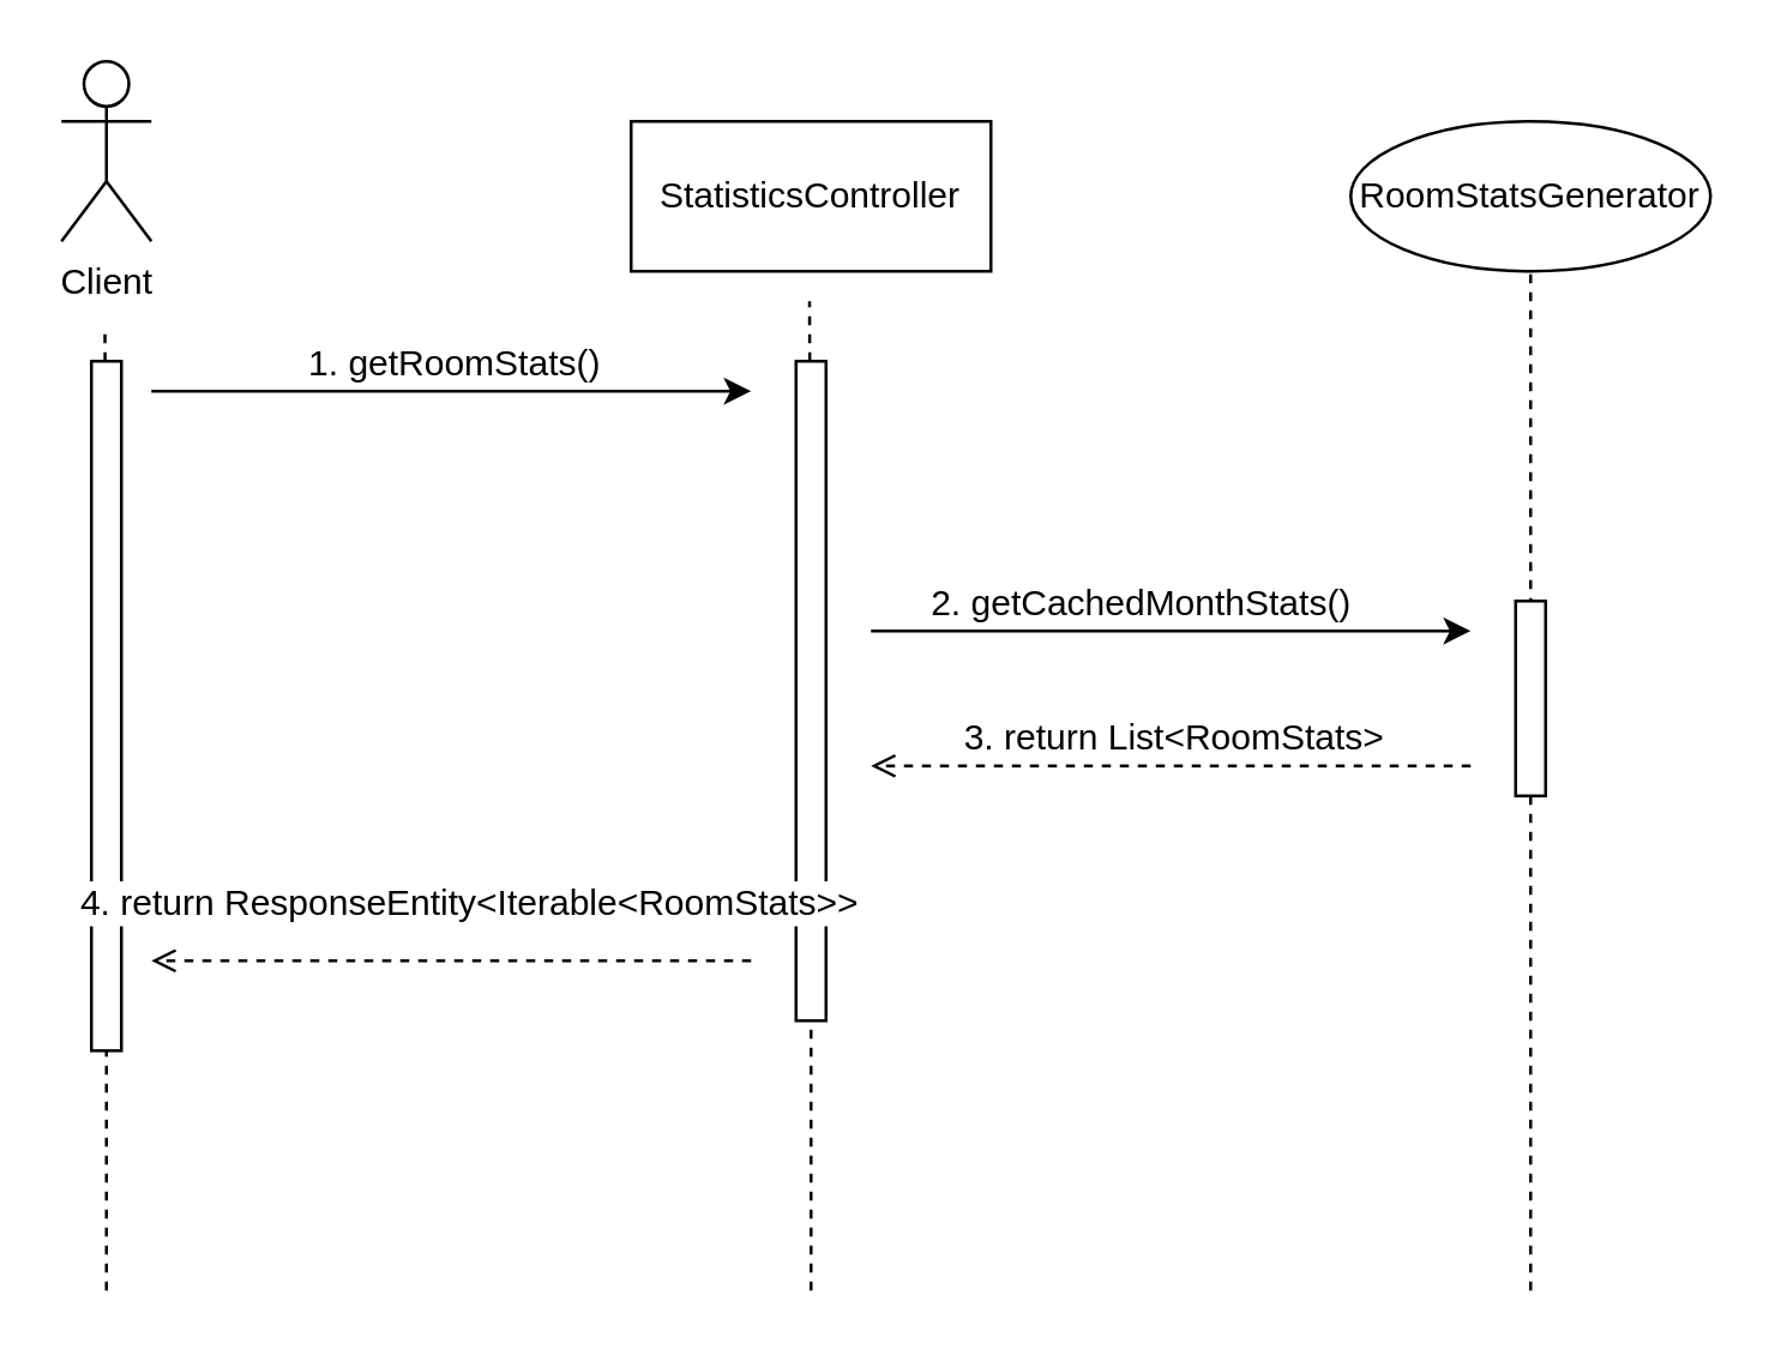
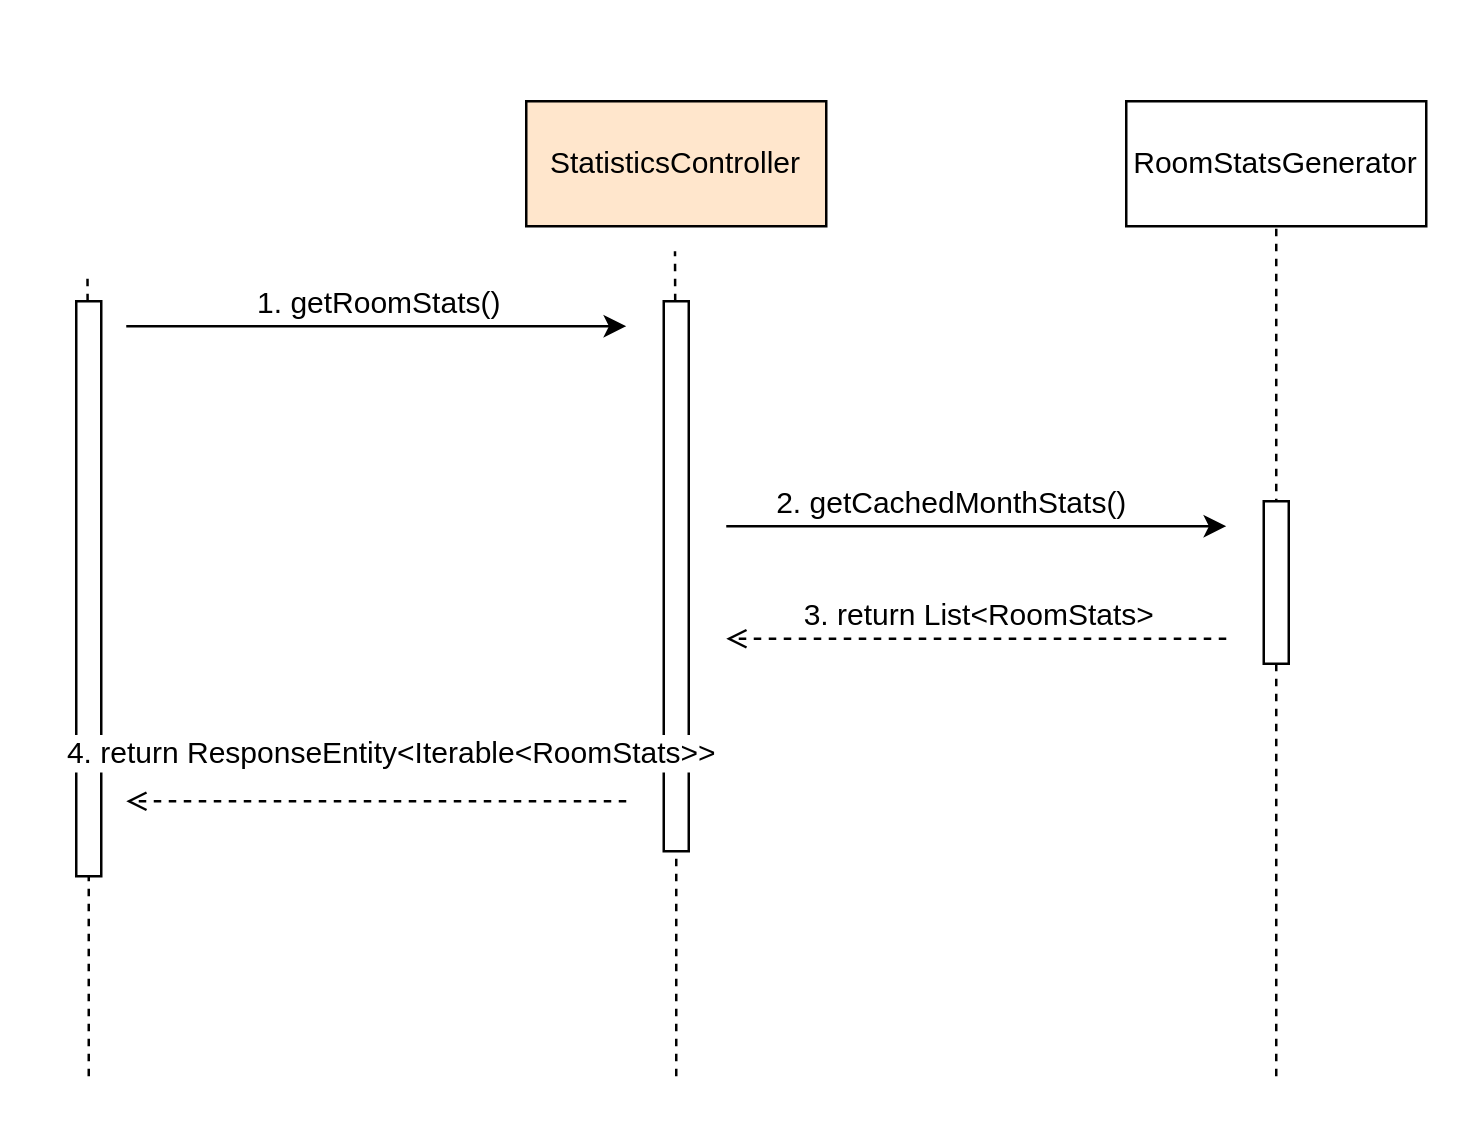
- <mxCell id="2" value="Client" style="shape=umlActor;verticalLabelPosition=bottom;labelBackgroundColor=#ffffff;verticalAlign=top;html=1;outlineConnect=0;" parent="1" vertex="1"><mxGeometry x="20" y="20" width="30" height="60" as="geometry" /></mxCell>
- <mxCell id="6" value="StatisticsController" style="rounded=0;whiteSpace=wrap;html=1;" parent="1" vertex="1"><mxGeometry x="210" y="40" width="120" height="50" as="geometry" /></mxCell>
+ <mxCell id="6" value="StatisticsController" style="rounded=0;whiteSpace=wrap;html=1;fillColor=#ffe6cc;" parent="1" vertex="1"><mxGeometry x="210" y="40" width="120" height="50" as="geometry" /></mxCell>
- <mxCell id="7" value="RoomStatsGenerator" style="ellipse;whiteSpace=wrap;html=1;" parent="1" vertex="1"><mxGeometry x="450" y="40" width="120" height="50" as="geometry" /></mxCell>
+ <mxCell id="7" value="RoomStatsGenerator" style="rounded=0;whiteSpace=wrap;html=1;" parent="1" vertex="1"><mxGeometry x="450" y="40" width="120" height="50" as="geometry" /></mxCell>
